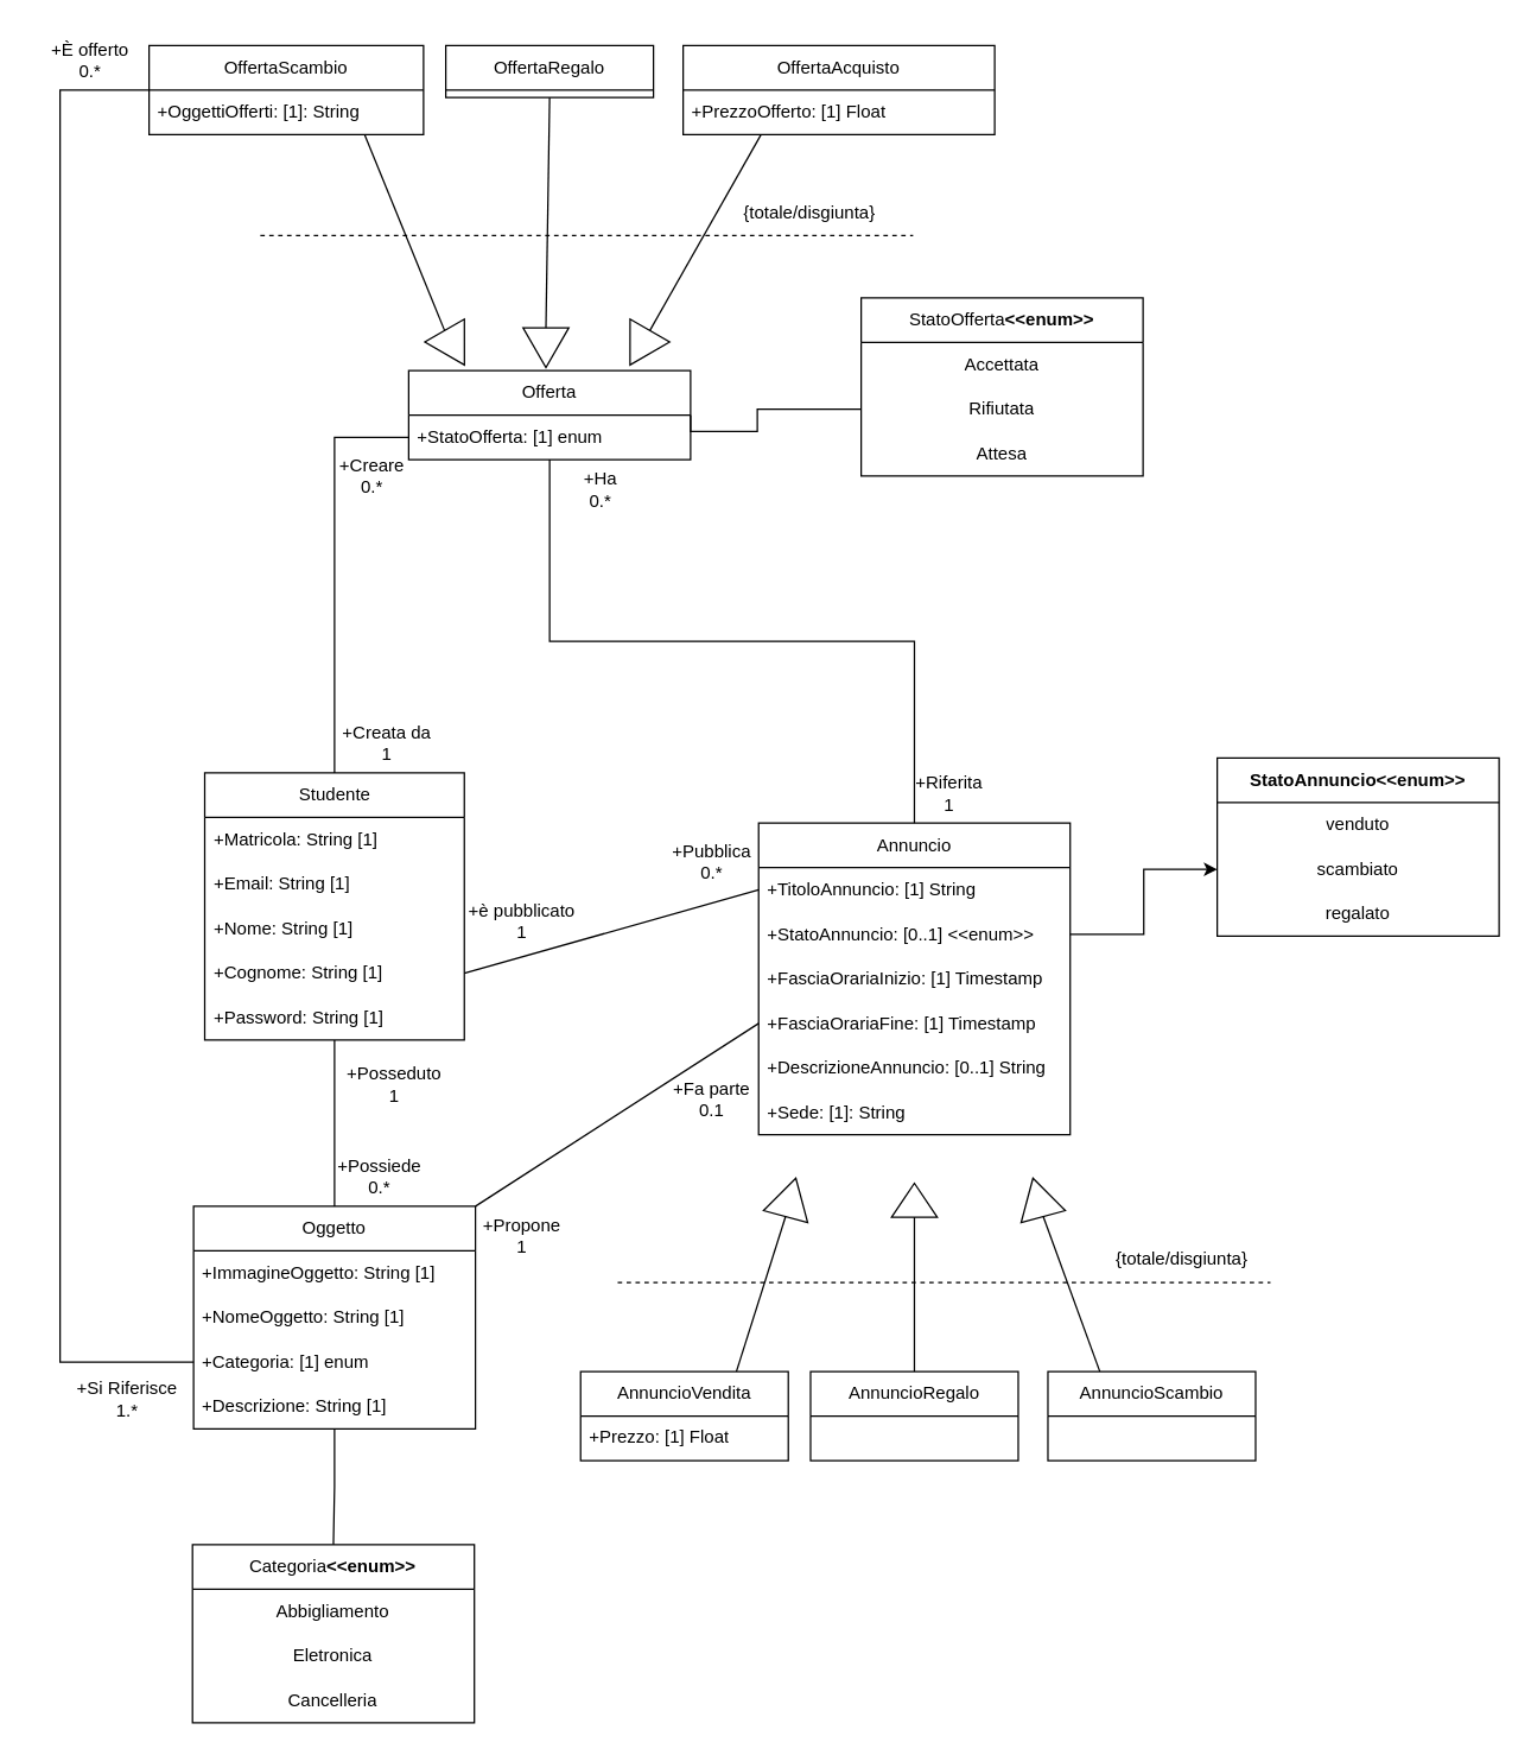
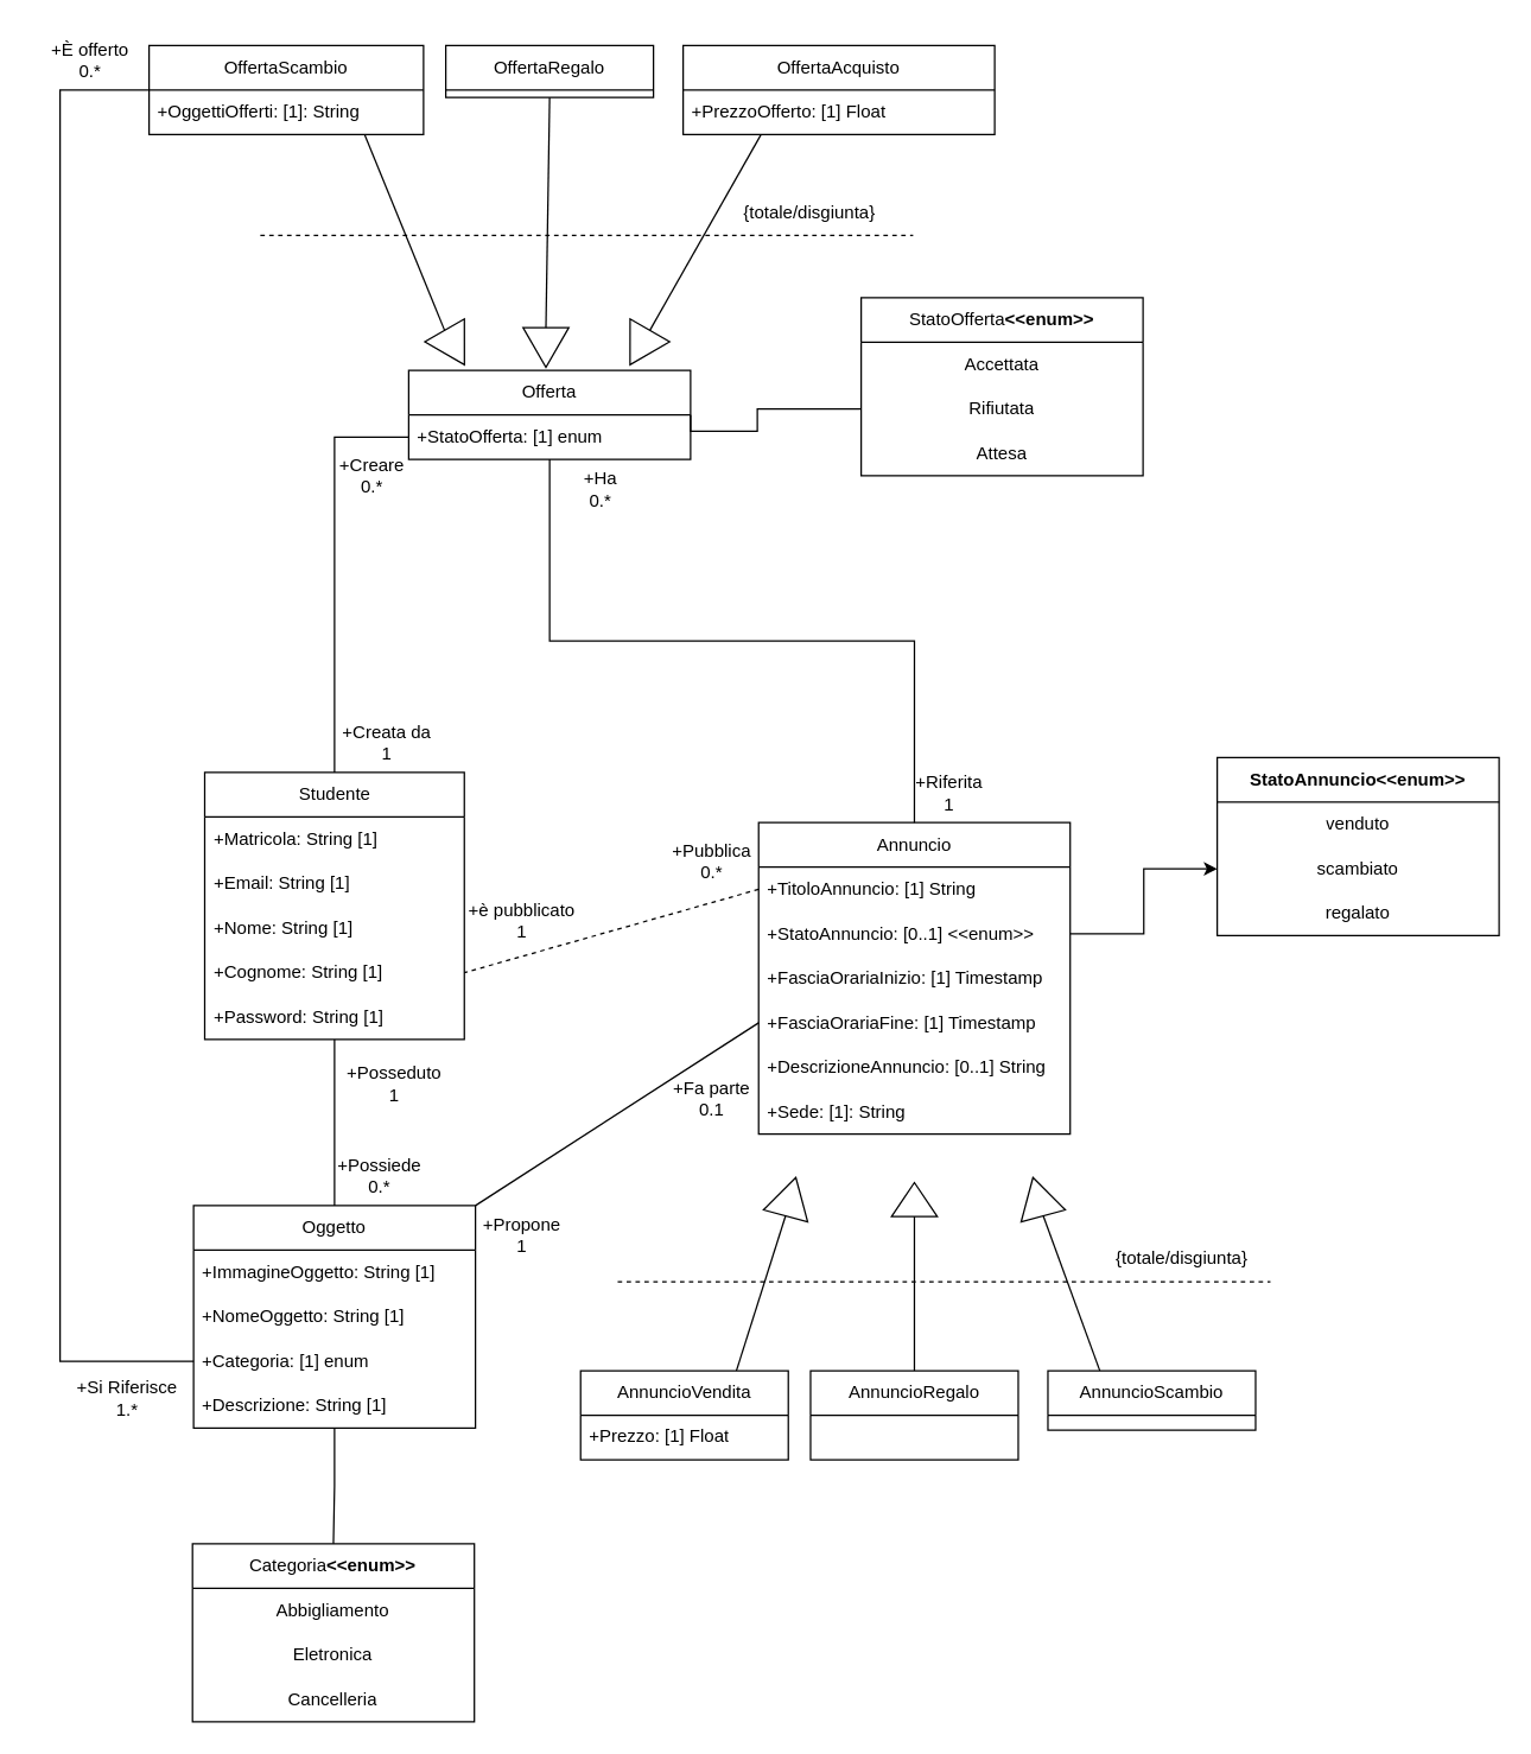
- <mxCell id="33" value="" style="endArrow=none;html=1;rounded=0;exitX=0;exitY=0.5;exitDx=0;exitDy=0;entryX=1;entryY=0.5;entryDx=0;entryDy=0;" parent="1" source="15" target="6" edge="1"><mxGeometry width="50" height="50" relative="1" as="geometry"><mxPoint x="362.5" y="630" as="sourcePoint" /><mxPoint x="275" y="550" as="targetPoint" /></mxGeometry></mxCell>
+ <mxCell id="33" value="" style="endArrow=none;html=1;rounded=0;exitX=0;exitY=0.5;exitDx=0;exitDy=0;entryX=1;entryY=0.5;entryDx=0;entryDy=0;dashed=1;" parent="1" source="15" target="6" edge="1"><mxGeometry width="50" height="50" relative="1" as="geometry"><mxPoint x="362.5" y="630" as="sourcePoint" /><mxPoint x="275" y="550" as="targetPoint" /></mxGeometry></mxCell>
- <mxCell id="30" value="AnnuncioScambio" style="swimlane;fontStyle=0;childLayout=stackLayout;horizontal=1;startSize=30;horizontalStack=0;resizeParent=1;resizeParentMax=0;resizeLast=0;collapsible=1;marginBottom=0;whiteSpace=wrap;html=1;" parent="1" vertex="1"><mxGeometry x="705.88" y="923.42" width="140" height="60" as="geometry" /></mxCell>
+ <mxCell id="30" value="AnnuncioScambio" style="swimlane;fontStyle=0;childLayout=stackLayout;horizontal=1;startSize=30;horizontalStack=0;resizeParent=1;resizeParentMax=0;resizeLast=0;collapsible=1;marginBottom=0;whiteSpace=wrap;html=1;" parent="1" vertex="1"><mxGeometry x="705.88" y="923.42" width="140" height="40" as="geometry" /></mxCell>
